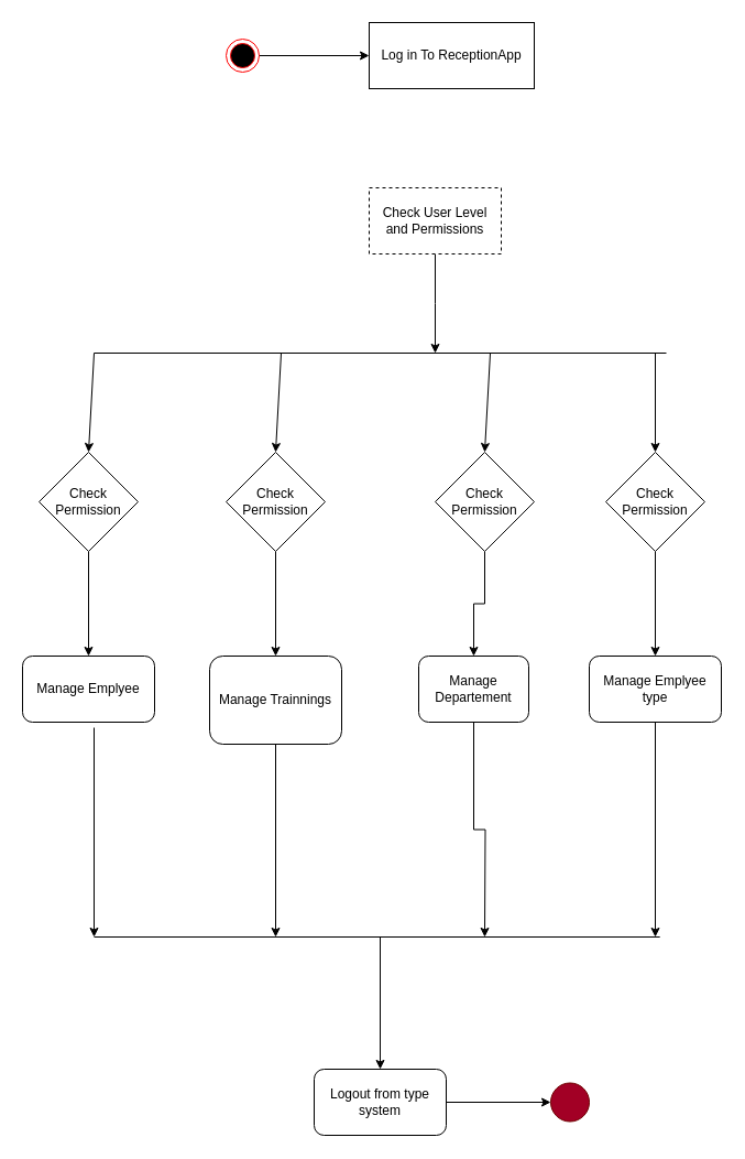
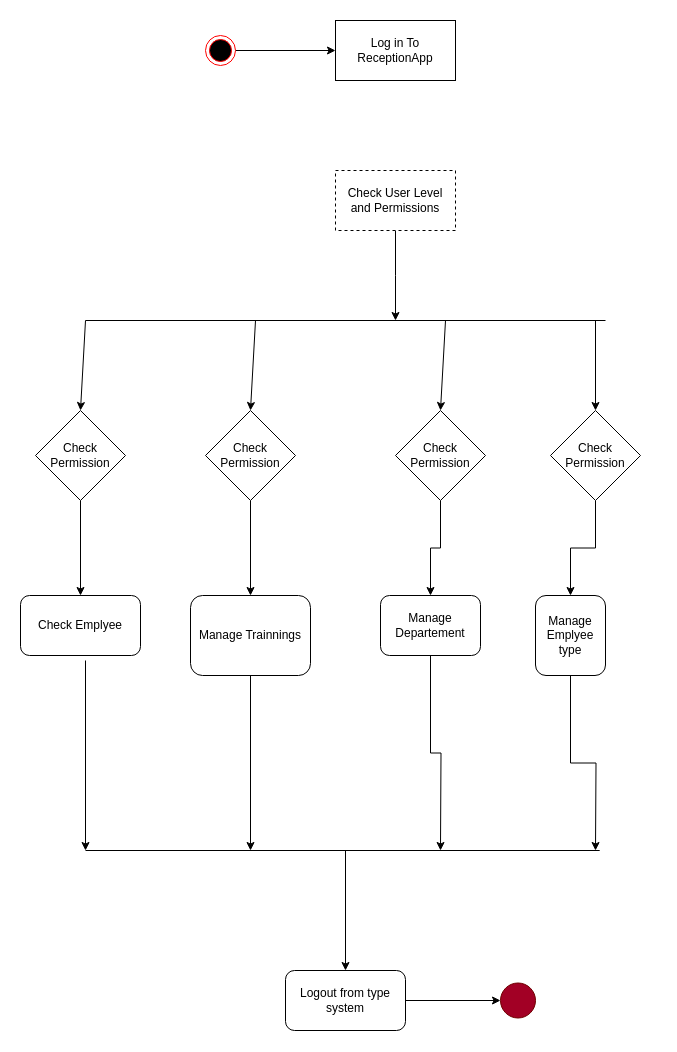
- <mxCell id="4" value="Log in To ReceptionApp" style="whiteSpace=wrap;html=1;" vertex="1" parent="1"><mxGeometry x="335" y="20" width="150" height="60" as="geometry" /></mxCell>
+ <mxCell id="4" value="Log in To ReceptionApp" style="whiteSpace=wrap;html=1;" vertex="1" parent="1"><mxGeometry x="335" y="20" width="120" height="60" as="geometry" /></mxCell>
- <mxCell id="12" value="Manage Emplyee" style="rounded=1;whiteSpace=wrap;html=1;" vertex="1" parent="1"><mxGeometry x="20" y="595" width="120" height="60" as="geometry" /></mxCell>
+ <mxCell id="12" value="Check Emplyee" style="rounded=1;whiteSpace=wrap;html=1;" vertex="1" parent="1"><mxGeometry x="20" y="595" width="120" height="60" as="geometry" /></mxCell>
- <mxCell id="27" value="Manage Emplyee type" style="rounded=1;whiteSpace=wrap;html=1;" vertex="1" parent="1"><mxGeometry x="535" y="595" width="120" height="60" as="geometry" /></mxCell>
+ <mxCell id="27" value="Manage Emplyee type" style="rounded=1;whiteSpace=wrap;html=1;" vertex="1" parent="1"><mxGeometry x="535" y="595" width="70" height="80" as="geometry" /></mxCell>
